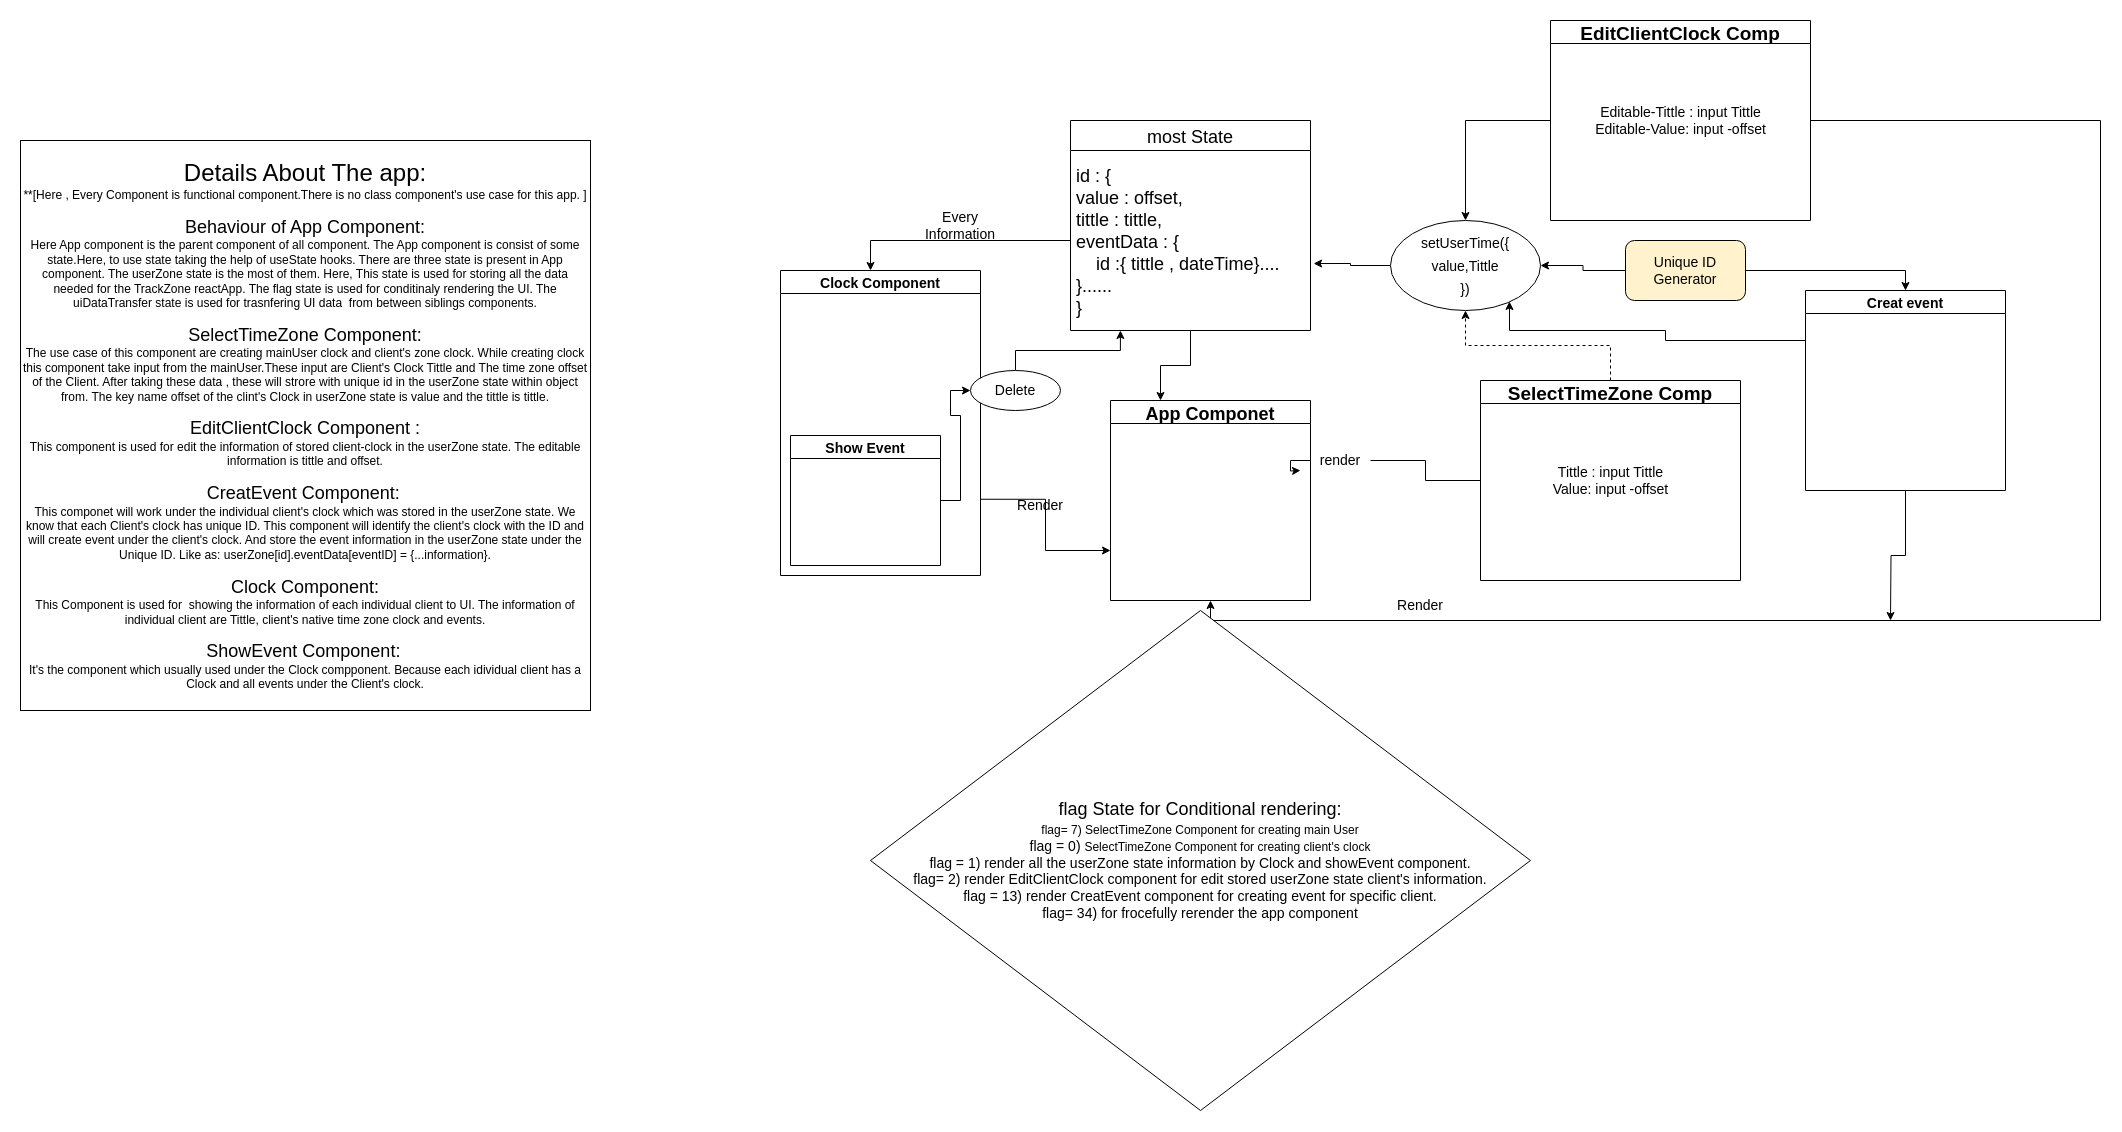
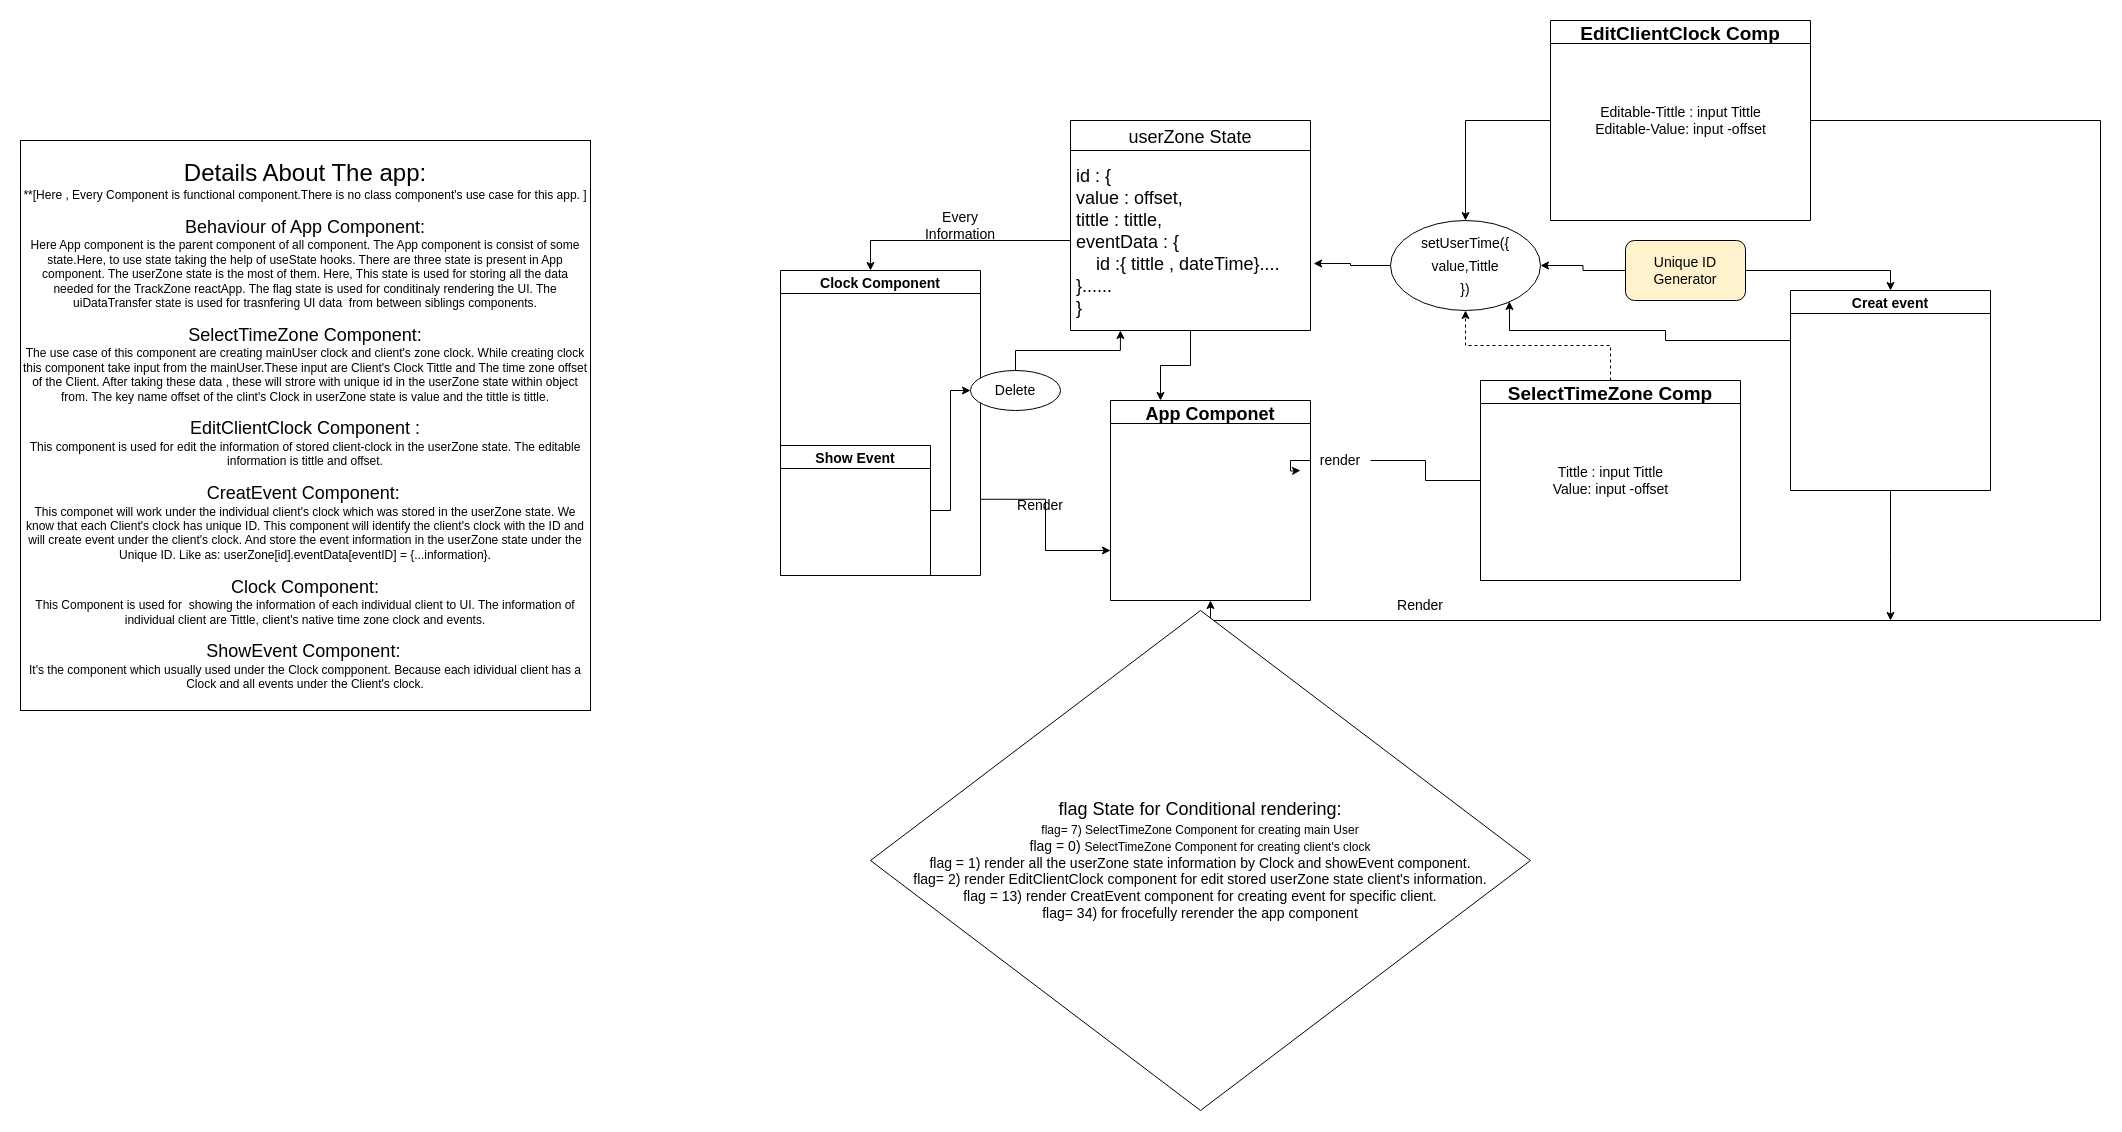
- <mxCell id="5" value="most State" style="swimlane;fontStyle=0;childLayout=stackLayout;horizontal=1;startSize=30;horizontalStack=0;resizeParent=1;resizeParentMax=0;resizeLast=0;collapsible=1;marginBottom=0;fontSize=18;" parent="1" vertex="1"><mxGeometry x="1070" y="120" width="240" height="210" as="geometry" /></mxCell>
+ <mxCell id="5" value="userZone State" style="swimlane;fontStyle=0;childLayout=stackLayout;horizontal=1;startSize=30;horizontalStack=0;resizeParent=1;resizeParentMax=0;resizeLast=0;collapsible=1;marginBottom=0;fontSize=18;" parent="1" vertex="1"><mxGeometry x="1070" y="120" width="240" height="210" as="geometry" /></mxCell>
- <mxCell id="24" value="Creat event" style="swimlane;fontSize=14;" parent="1" vertex="1"><mxGeometry x="1805" y="290" width="200" height="200" as="geometry" /></mxCell>
+ <mxCell id="24" value="Creat event" style="swimlane;fontSize=14;" parent="1" vertex="1"><mxGeometry x="1790" y="290" width="200" height="200" as="geometry" /></mxCell>
- <mxCell id="28" value="Show Event" style="swimlane;fontSize=14;" parent="27" vertex="1"><mxGeometry x="10" y="165" width="150" height="130" as="geometry" /></mxCell>
+ <mxCell id="28" value="Show Event" style="swimlane;fontSize=14;" parent="27" vertex="1"><mxGeometry y="175" width="150" height="130" as="geometry" /></mxCell>
